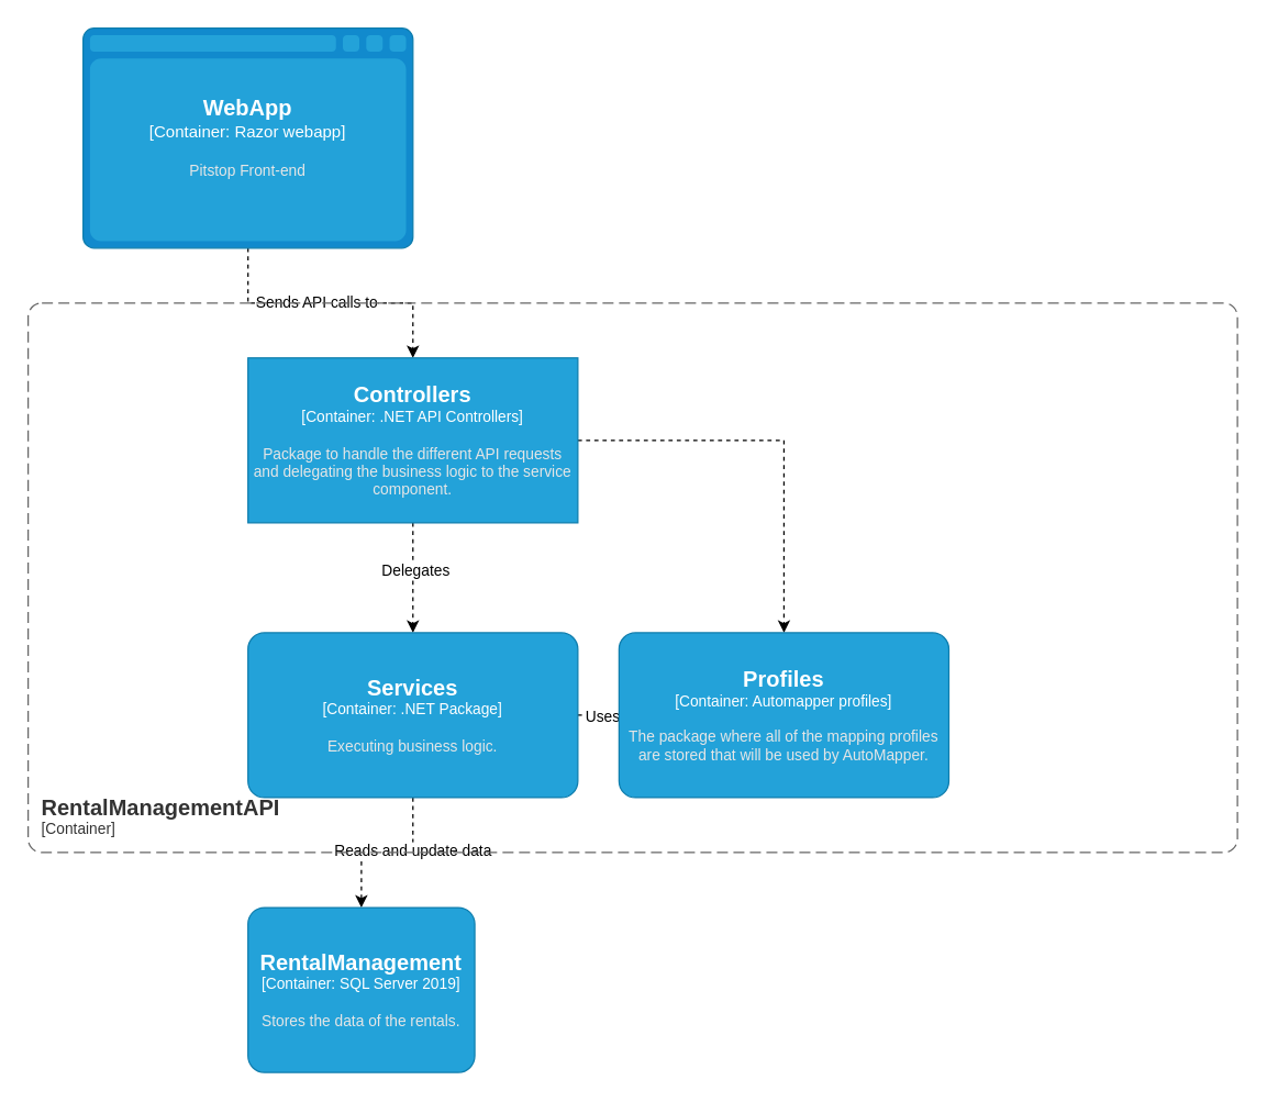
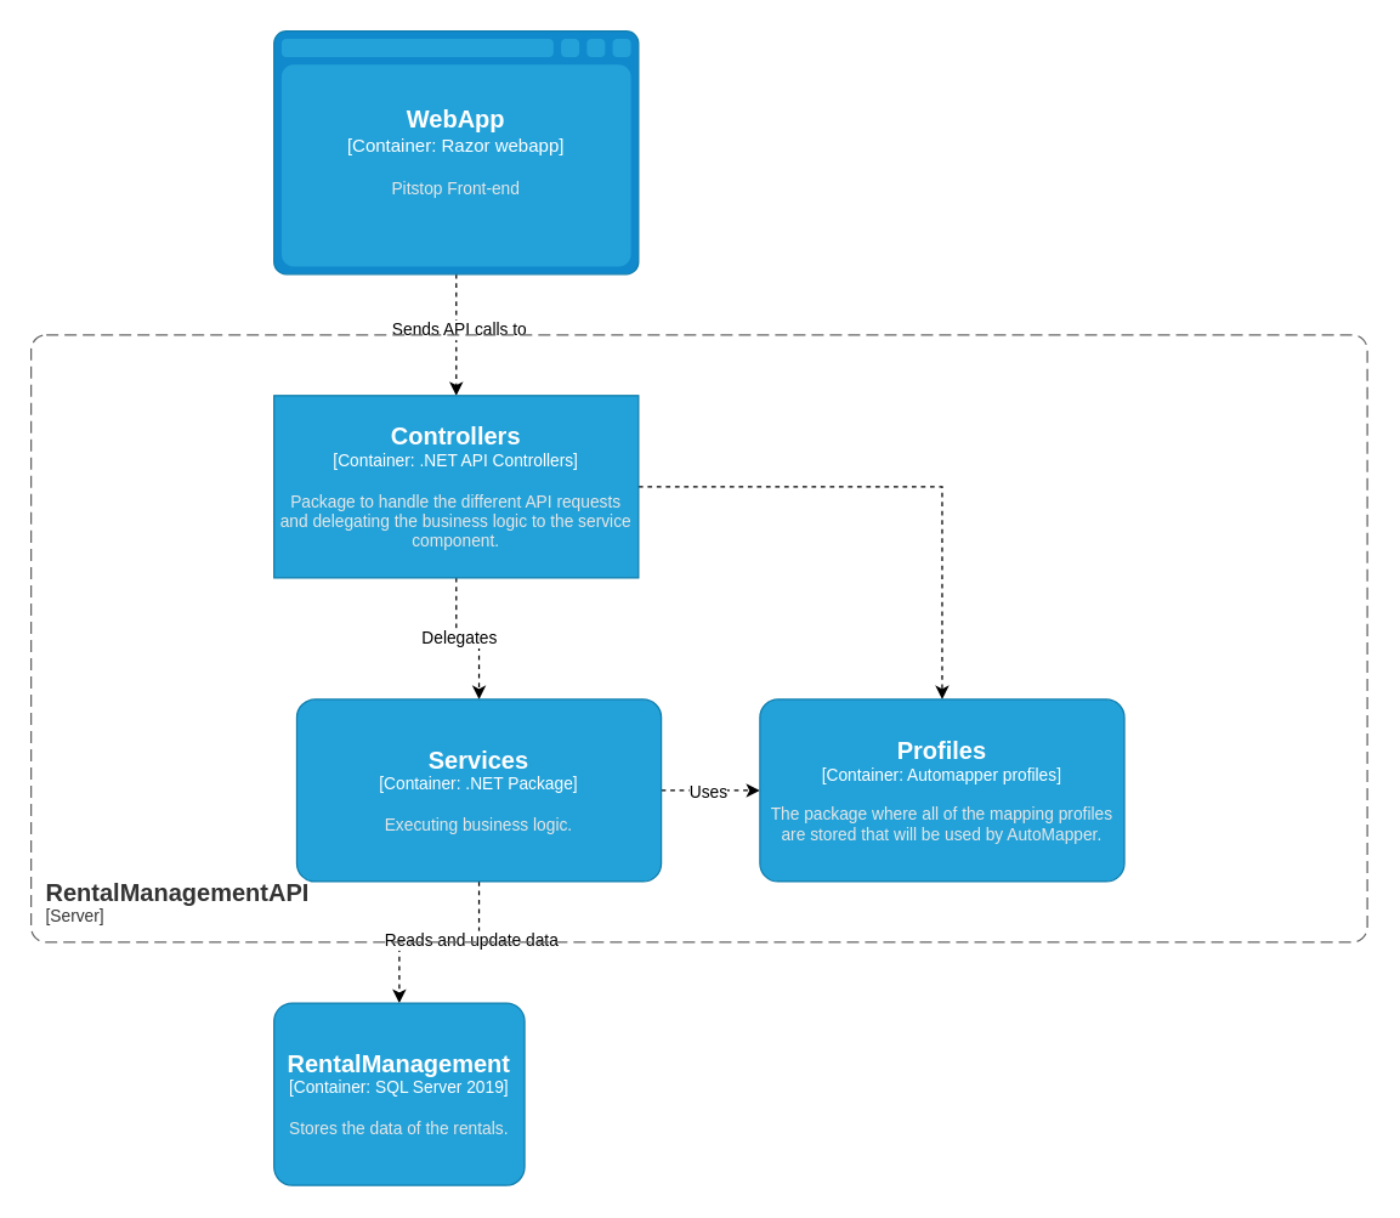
- <mxCell id="4" value="&lt;font style=&quot;font-size: 16px&quot;&gt;&lt;b&gt;WebApp&lt;/b&gt;&lt;/font&gt;&lt;div&gt;[Container:&amp;nbsp;Razor webapp]&lt;/div&gt;&lt;br&gt;&lt;div&gt;&lt;font style=&quot;font-size: 11px&quot;&gt;&lt;font color=&quot;#E6E6E6&quot;&gt;Pitstop Front-end&lt;/font&gt;&lt;/div&gt;" style="shape=mxgraph.c4.webBrowserContainer2;whiteSpace=wrap;html=1;boundedLbl=1;rounded=0;labelBackgroundColor=none;strokeColor=#118ACD;fillColor=#23A2D9;strokeColor=#118ACD;strokeColor2=#0E7DAD;fontSize=12;fontColor=#ffffff;align=center;metaEdit=1;points=[[0.5,0,0],[1,0.25,0],[1,0.5,0],[1,0.75,0],[0.5,1,0],[0,0.75,0],[0,0.5,0],[0,0.25,0]];resizable=0;" vertex="1" parent="1"><mxGeometry x="60" y="20" width="240" height="160" as="geometry" /></mxCell>
+ <mxCell id="4" value="&lt;font style=&quot;font-size: 16px&quot;&gt;&lt;b&gt;WebApp&lt;/b&gt;&lt;/font&gt;&lt;div&gt;[Container:&amp;nbsp;Razor webapp]&lt;/div&gt;&lt;br&gt;&lt;div&gt;&lt;font style=&quot;font-size: 11px&quot;&gt;&lt;font color=&quot;#E6E6E6&quot;&gt;Pitstop Front-end&lt;/font&gt;&lt;/div&gt;" style="shape=mxgraph.c4.webBrowserContainer2;whiteSpace=wrap;html=1;boundedLbl=1;rounded=0;labelBackgroundColor=none;strokeColor=#118ACD;fillColor=#23A2D9;strokeColor=#118ACD;strokeColor2=#0E7DAD;fontSize=12;fontColor=#ffffff;align=center;metaEdit=1;points=[[0.5,0,0],[1,0.25,0],[1,0.5,0],[1,0.75,0],[0.5,1,0],[0,0.75,0],[0,0.5,0],[0,0.25,0]];resizable=0;" vertex="1" parent="1"><mxGeometry x="180" y="20" width="240" height="160" as="geometry" /></mxCell>
- <mxCell id="13" value="&lt;font style=&quot;font-size: 16px&quot;&gt;&lt;b&gt;Services&lt;/b&gt;&lt;/font&gt;&lt;div&gt;[Container: .NET Package]&lt;/div&gt;&lt;br&gt;&lt;div&gt;&lt;font style=&quot;font-size: 11px&quot;&gt;&lt;font color=&quot;#E6E6E6&quot;&gt;Executing business logic.&lt;/font&gt;&lt;/div&gt;" style="rounded=1;whiteSpace=wrap;html=1;fontSize=11;labelBackgroundColor=none;fillColor=#23A2D9;fontColor=#ffffff;align=center;arcSize=10;strokeColor=#0E7DAD;metaEdit=1;resizable=0;points=[[0.25,0,0],[0.5,0,0],[0.75,0,0],[1,0.25,0],[1,0.5,0],[1,0.75,0],[0.75,1,0],[0.5,1,0],[0.25,1,0],[0,0.75,0],[0,0.5,0],[0,0.25,0]];" vertex="1" parent="1"><mxGeometry x="180" y="460" width="240" height="120" as="geometry" /></mxCell>
+ <mxCell id="13" value="&lt;font style=&quot;font-size: 16px&quot;&gt;&lt;b&gt;Services&lt;/b&gt;&lt;/font&gt;&lt;div&gt;[Container: .NET Package]&lt;/div&gt;&lt;br&gt;&lt;div&gt;&lt;font style=&quot;font-size: 11px&quot;&gt;&lt;font color=&quot;#E6E6E6&quot;&gt;Executing business logic.&lt;/font&gt;&lt;/div&gt;" style="rounded=1;whiteSpace=wrap;html=1;fontSize=11;labelBackgroundColor=none;fillColor=#23A2D9;fontColor=#ffffff;align=center;arcSize=10;strokeColor=#0E7DAD;metaEdit=1;resizable=0;points=[[0.25,0,0],[0.5,0,0],[0.75,0,0],[1,0.25,0],[1,0.5,0],[1,0.75,0],[0.75,1,0],[0.5,1,0],[0.25,1,0],[0,0.75,0],[0,0.5,0],[0,0.25,0]];" vertex="1" parent="1"><mxGeometry x="195" y="460" width="240" height="120" as="geometry" /></mxCell>
- <mxCell id="14" value="&lt;font style=&quot;font-size: 16px&quot;&gt;&lt;b&gt;Profiles&lt;/b&gt;&lt;/font&gt;&lt;div&gt;[Container: Automapper profiles]&lt;/div&gt;&lt;br&gt;&lt;div&gt;&lt;font style=&quot;font-size: 11px&quot;&gt;&lt;font color=&quot;#E6E6E6&quot;&gt;The package where all of the mapping profiles are stored that will be used by AutoMapper.&lt;/font&gt;&lt;/div&gt;" style="rounded=1;whiteSpace=wrap;html=1;fontSize=11;labelBackgroundColor=none;fillColor=#23A2D9;fontColor=#ffffff;align=center;arcSize=10;strokeColor=#0E7DAD;metaEdit=1;resizable=0;points=[[0.25,0,0],[0.5,0,0],[0.75,0,0],[1,0.25,0],[1,0.5,0],[1,0.75,0],[0.75,1,0],[0.5,1,0],[0.25,1,0],[0,0.75,0],[0,0.5,0],[0,0.25,0]];" vertex="1" parent="1"><mxGeometry x="450" y="460" width="240" height="120" as="geometry" /></mxCell>
+ <mxCell id="14" value="&lt;font style=&quot;font-size: 16px&quot;&gt;&lt;b&gt;Profiles&lt;/b&gt;&lt;/font&gt;&lt;div&gt;[Container: Automapper profiles]&lt;/div&gt;&lt;br&gt;&lt;div&gt;&lt;font style=&quot;font-size: 11px&quot;&gt;&lt;font color=&quot;#E6E6E6&quot;&gt;The package where all of the mapping profiles are stored that will be used by AutoMapper.&lt;/font&gt;&lt;/div&gt;" style="rounded=1;whiteSpace=wrap;html=1;fontSize=11;labelBackgroundColor=none;fillColor=#23A2D9;fontColor=#ffffff;align=center;arcSize=10;strokeColor=#0E7DAD;metaEdit=1;resizable=0;points=[[0.25,0,0],[0.5,0,0],[0.75,0,0],[1,0.25,0],[1,0.5,0],[1,0.75,0],[0.75,1,0],[0.5,1,0],[0.25,1,0],[0,0.75,0],[0,0.5,0],[0,0.25,0]];" vertex="1" parent="1"><mxGeometry x="500" y="460" width="240" height="120" as="geometry" /></mxCell>
- <mxCell id="16" value="&lt;font style=&quot;font-size: 16px&quot;&gt;&lt;b&gt;&lt;div style=&quot;text-align: left&quot;&gt;RentalManagementAPI&lt;/div&gt;&lt;/b&gt;&lt;/font&gt;&lt;div style=&quot;text-align: left&quot;&gt;[Container]&lt;/div&gt;" style="rounded=1;fontSize=11;whiteSpace=wrap;html=1;dashed=1;arcSize=20;fillColor=none;strokeColor=#666666;fontColor=#333333;labelBackgroundColor=none;align=left;verticalAlign=bottom;labelBorderColor=none;spacingTop=0;spacing=10;dashPattern=8 4;metaEdit=1;rotatable=0;perimeter=rectanglePerimeter;noLabel=0;labelPadding=0;allowArrows=0;connectable=0;expand=0;recursiveResize=0;editable=1;pointerEvents=0;absoluteArcSize=1;points=[[0.25,0,0],[0.5,0,0],[0.75,0,0],[1,0.25,0],[1,0.5,0],[1,0.75,0],[0.75,1,0],[0.5,1,0],[0.25,1,0],[0,0.75,0],[0,0.5,0],[0,0.25,0]];" vertex="1" parent="1"><mxGeometry x="20" y="220" width="880" height="400" as="geometry" /></mxCell>
+ <mxCell id="16" value="&lt;font style=&quot;font-size: 16px&quot;&gt;&lt;b&gt;&lt;div style=&quot;text-align: left&quot;&gt;RentalManagementAPI&lt;/div&gt;&lt;/b&gt;&lt;/font&gt;&lt;div style=&quot;text-align: left&quot;&gt;[Server]&lt;/div&gt;" style="rounded=1;fontSize=11;whiteSpace=wrap;html=1;dashed=1;arcSize=20;fillColor=none;strokeColor=#666666;fontColor=#333333;labelBackgroundColor=none;align=left;verticalAlign=bottom;labelBorderColor=none;spacingTop=0;spacing=10;dashPattern=8 4;metaEdit=1;rotatable=0;perimeter=rectanglePerimeter;noLabel=0;labelPadding=0;allowArrows=0;connectable=0;expand=0;recursiveResize=0;editable=1;pointerEvents=0;absoluteArcSize=1;points=[[0.25,0,0],[0.5,0,0],[0.75,0,0],[1,0.25,0],[1,0.5,0],[1,0.75,0],[0.75,1,0],[0.5,1,0],[0.25,1,0],[0,0.75,0],[0,0.5,0],[0,0.25,0]];" vertex="1" parent="1"><mxGeometry x="20" y="220" width="880" height="400" as="geometry" /></mxCell>
